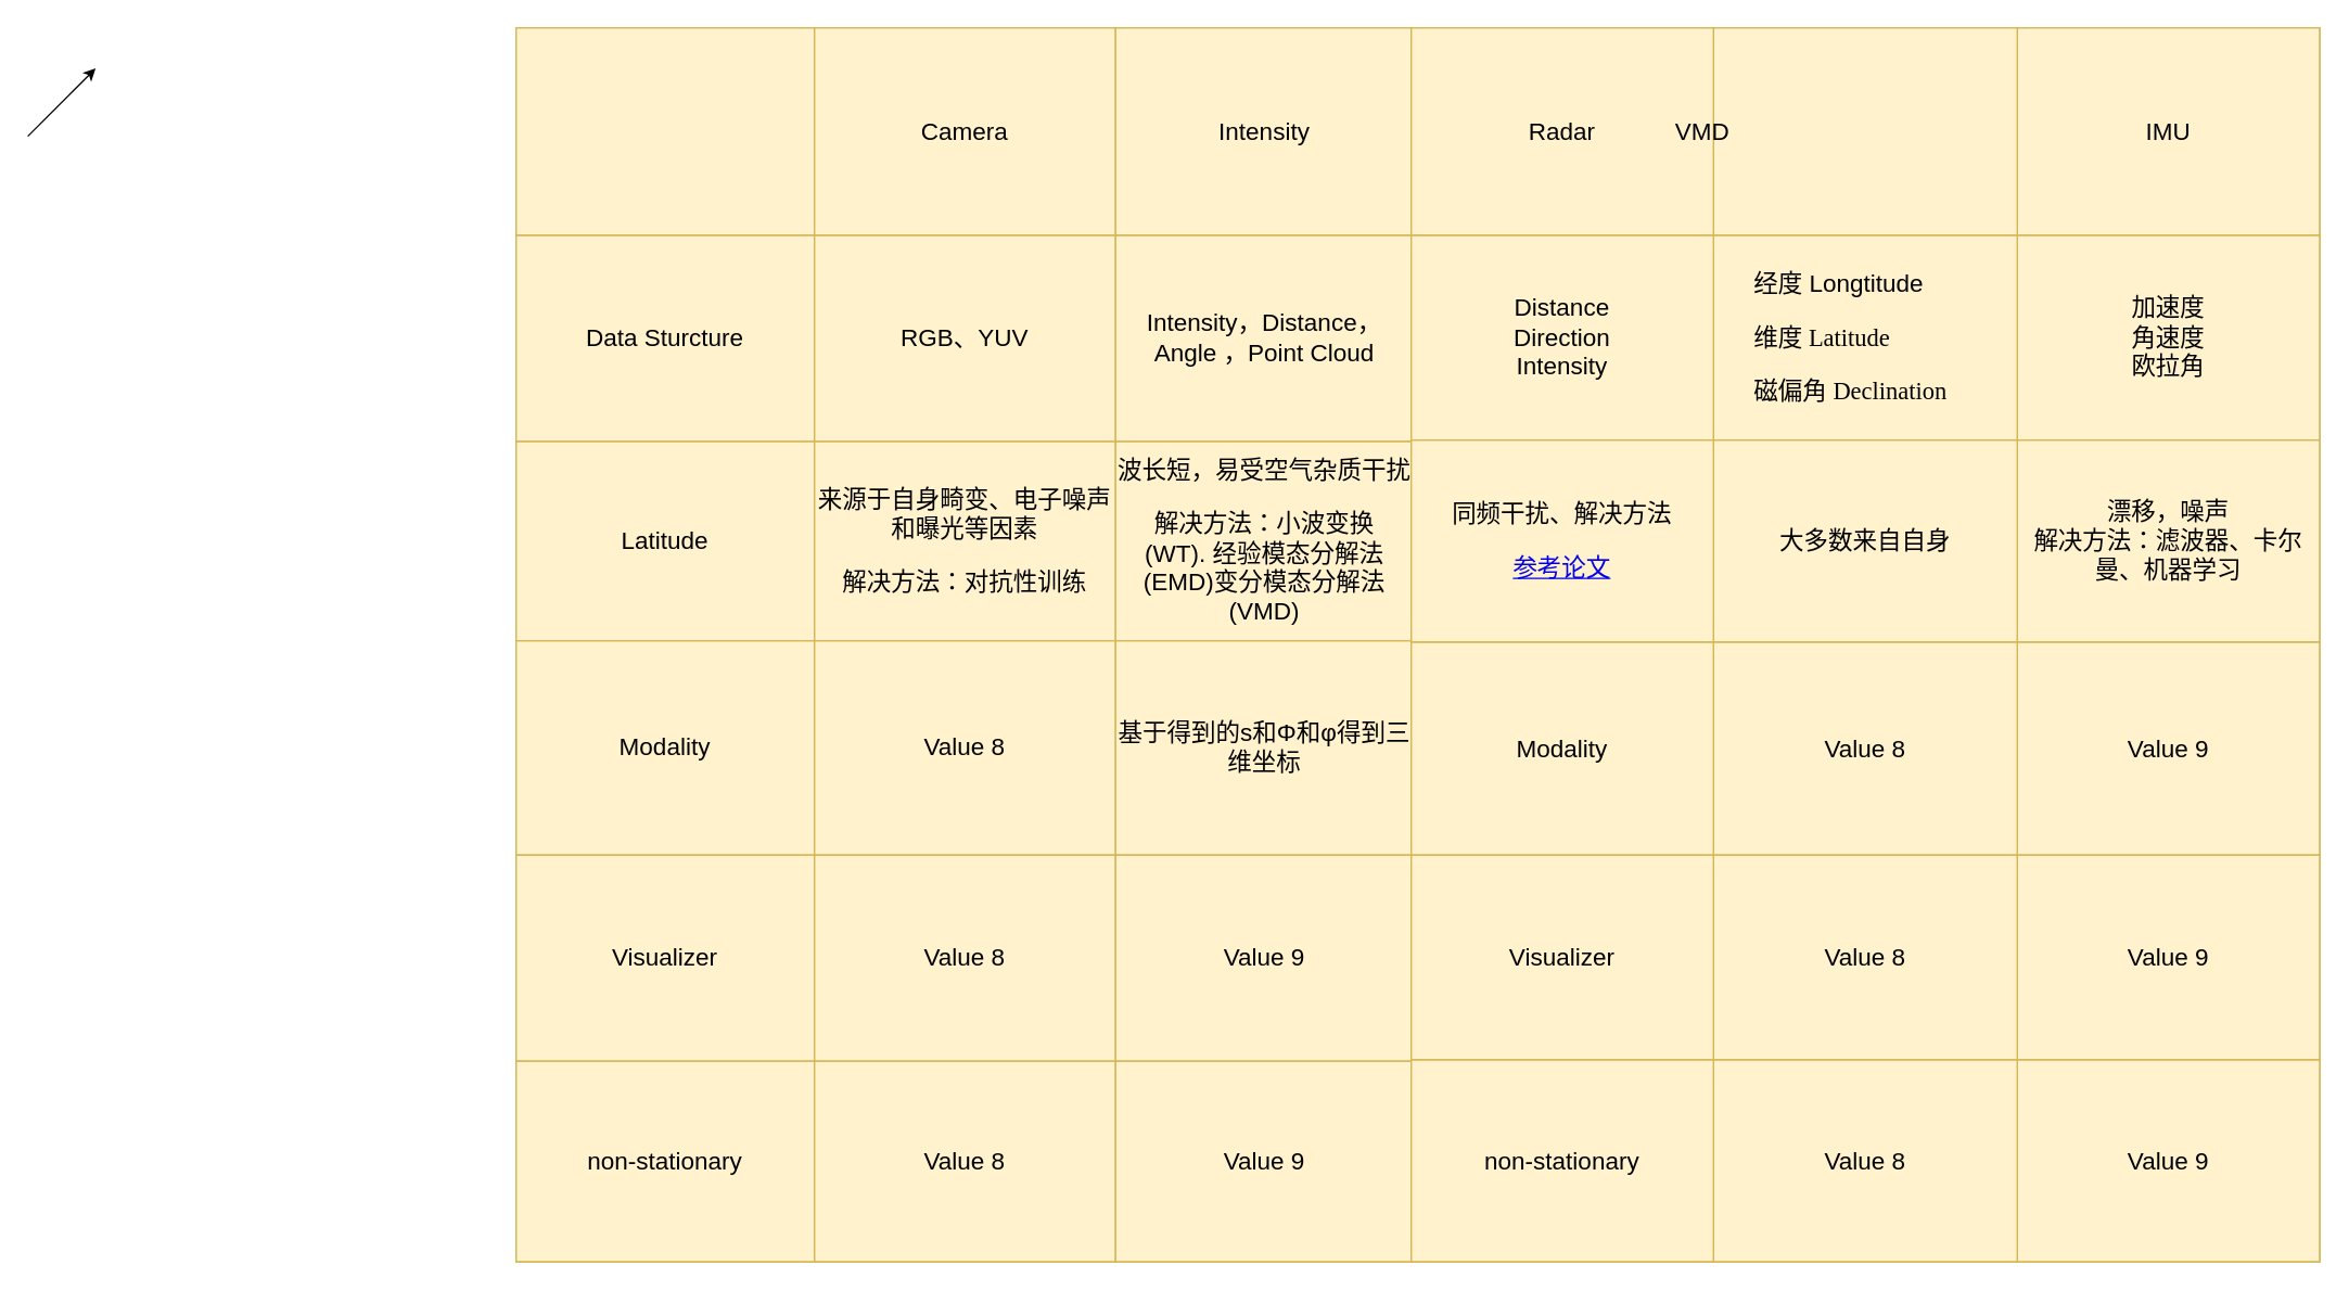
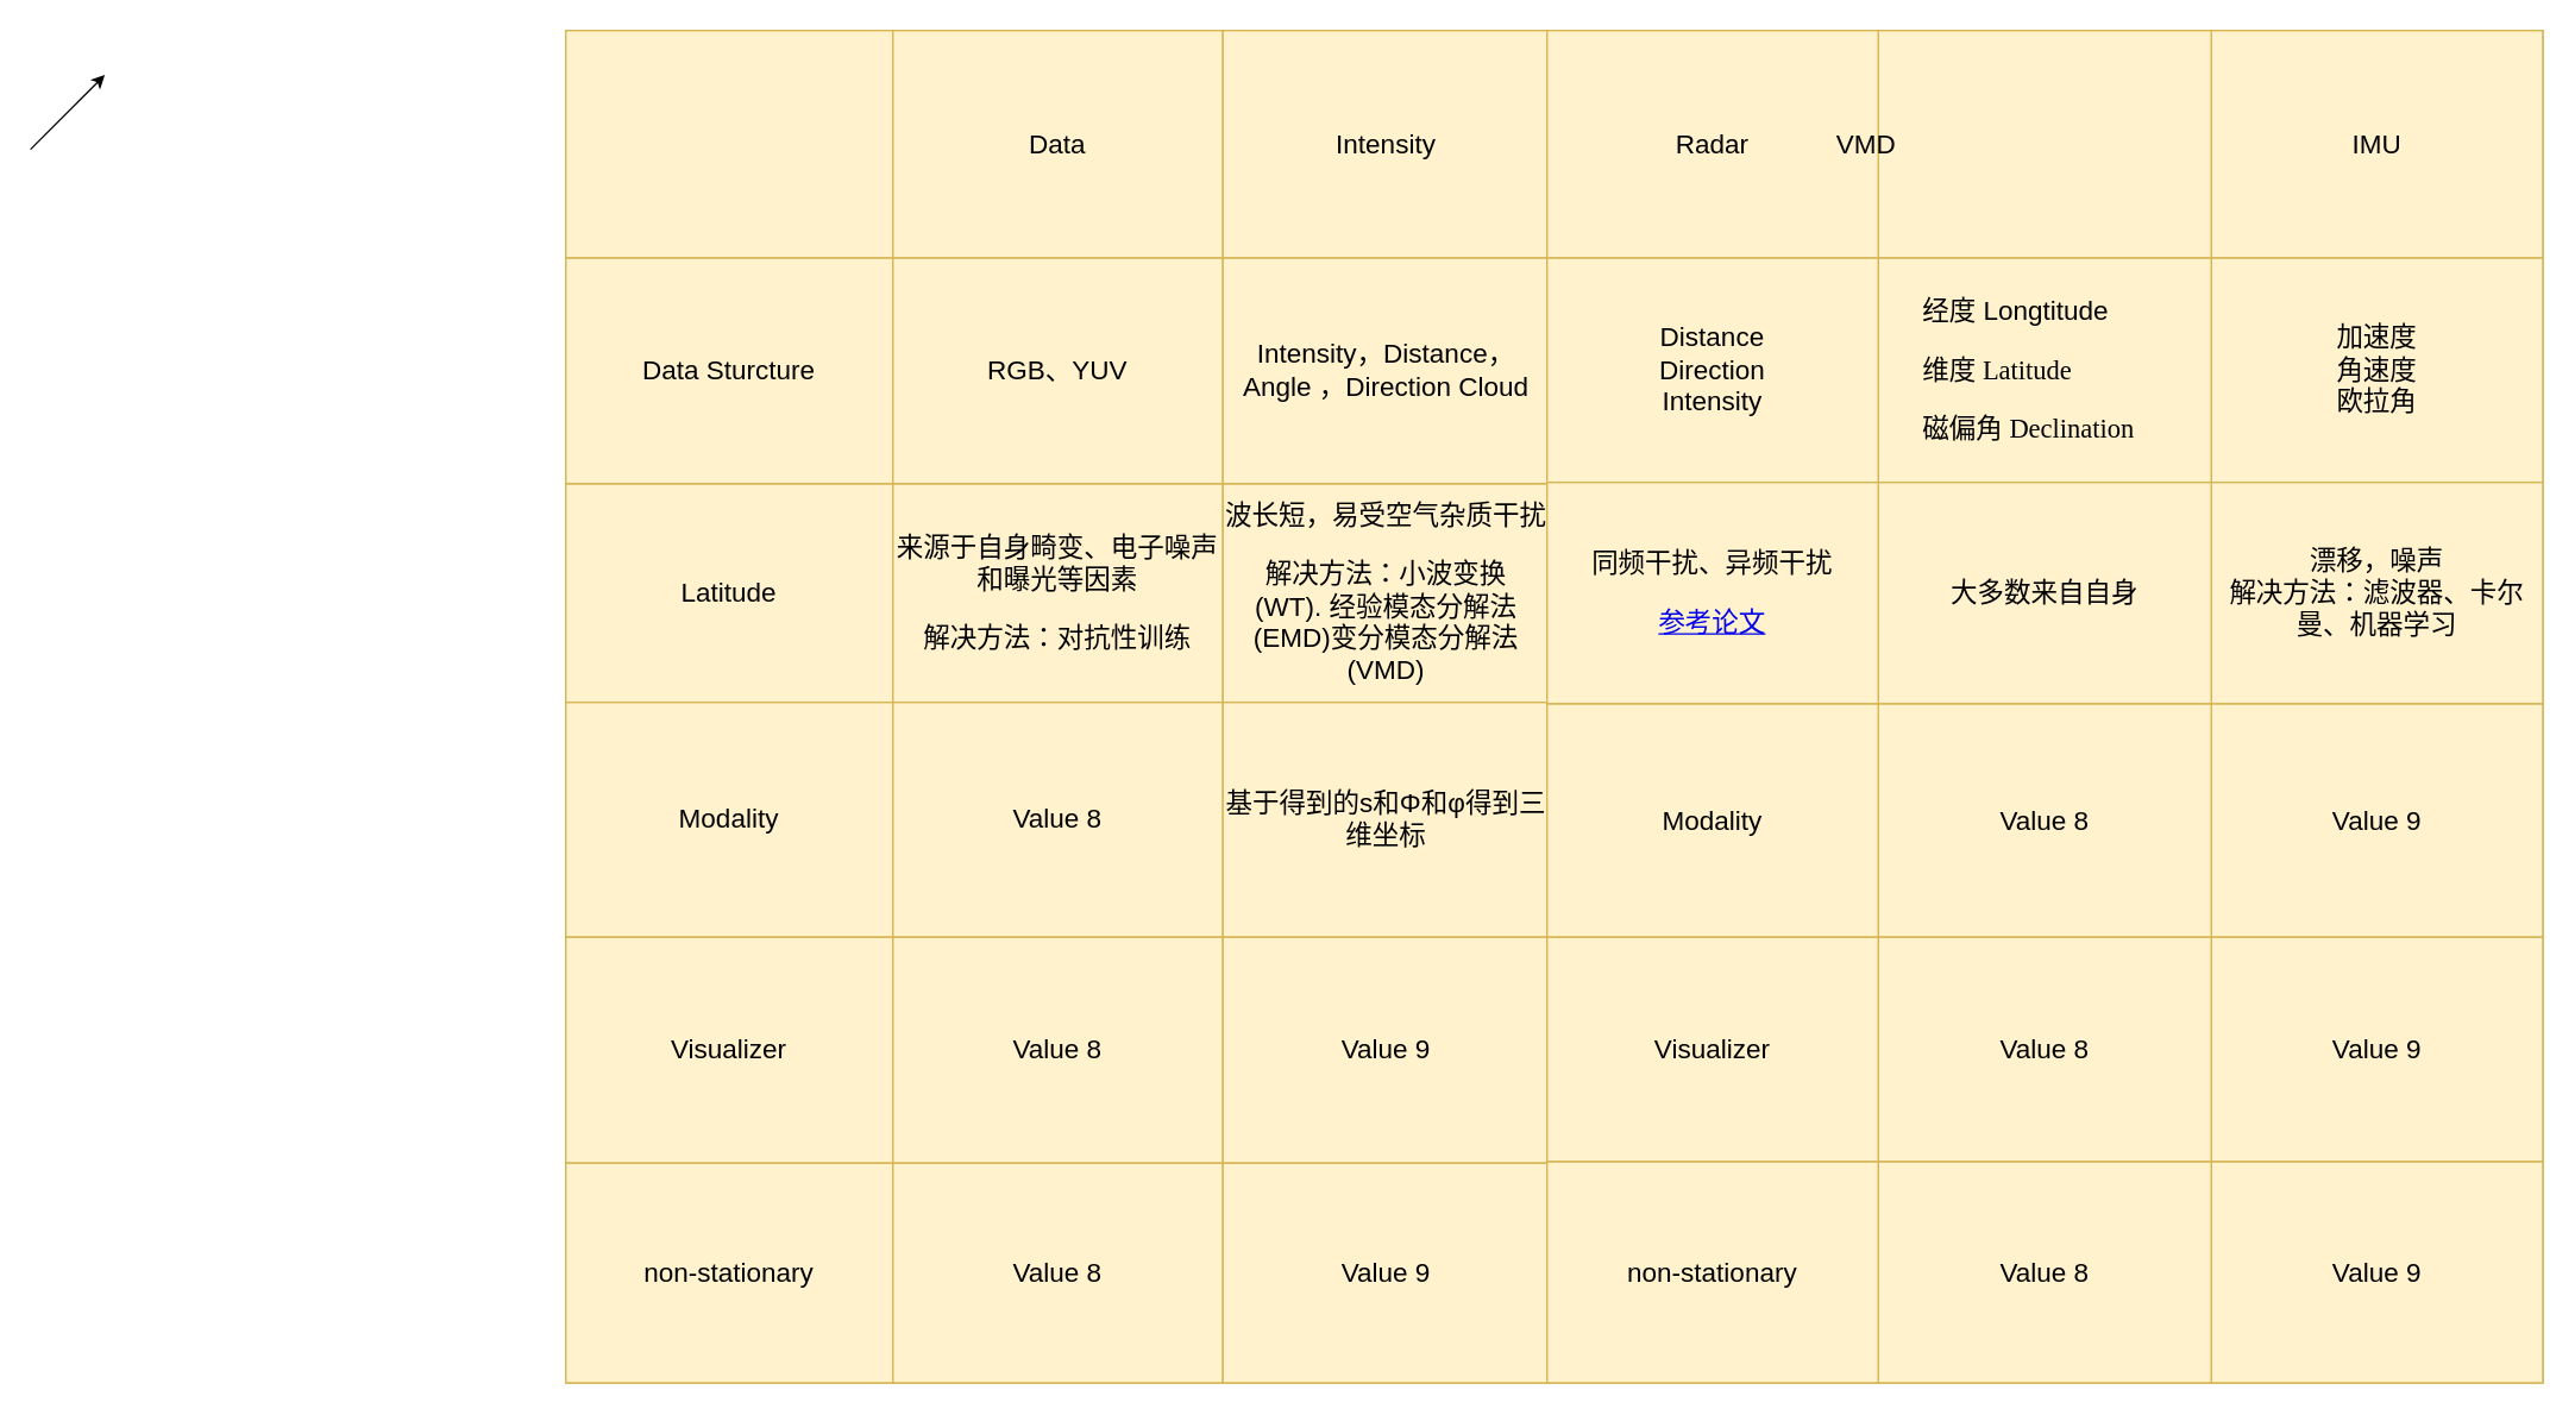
- <mxCell id="6" value="&lt;p class=&quot;MsoNormal&quot;&gt;&lt;font face=&quot;Helvetica&quot;&gt;Camera&lt;/font&gt;&lt;/p&gt;" style="connectable=0;recursiveResize=0;strokeColor=inherit;fillColor=none;align=center;whiteSpace=wrap;html=1;fontSize=18;" parent="4" vertex="1"><mxGeometry x="220" width="222" height="153" as="geometry"><mxRectangle width="222" height="153" as="alternateBounds" /></mxGeometry></mxCell>
+ <mxCell id="6" value="&lt;p class=&quot;MsoNormal&quot;&gt;&lt;font face=&quot;Helvetica&quot;&gt;Data&lt;/font&gt;&lt;/p&gt;" style="connectable=0;recursiveResize=0;strokeColor=inherit;fillColor=none;align=center;whiteSpace=wrap;html=1;fontSize=18;" parent="4" vertex="1"><mxGeometry x="220" width="222" height="153" as="geometry"><mxRectangle width="222" height="153" as="alternateBounds" /></mxGeometry></mxCell>
- <mxCell id="11" value="Intensity，Distance，Angle ，Point Cloud " style="connectable=0;recursiveResize=0;strokeColor=inherit;fillColor=none;align=center;whiteSpace=wrap;html=1;fontSize=18;" parent="8" vertex="1"><mxGeometry x="442" width="220" height="152" as="geometry"><mxRectangle width="220" height="152" as="alternateBounds" /></mxGeometry></mxCell>
+ <mxCell id="11" value="Intensity，Distance，Angle ，Direction Cloud " style="connectable=0;recursiveResize=0;strokeColor=inherit;fillColor=none;align=center;whiteSpace=wrap;html=1;fontSize=18;" parent="8" vertex="1"><mxGeometry x="442" width="220" height="152" as="geometry"><mxRectangle width="220" height="152" as="alternateBounds" /></mxGeometry></mxCell>
- <mxCell id="38" value="&lt;p class=&quot;MsoNormal&quot;&gt;同频干扰、解决方法&lt;/p&gt;&lt;p class=&quot;MsoNormal&quot;&gt;&lt;a href=&quot;http://jemi.etmchina.com/jemi/article/pdf/20230916&quot;&gt;参考论文&lt;/a&gt;&lt;/p&gt;" style="connectable=0;recursiveResize=0;strokeColor=inherit;fillColor=none;align=center;whiteSpace=wrap;html=1;fontSize=18;" parent="37" vertex="1"><mxGeometry width="223" height="149" as="geometry"><mxRectangle width="223" height="149" as="alternateBounds" /></mxGeometry></mxCell>
+ <mxCell id="38" value="&lt;p class=&quot;MsoNormal&quot;&gt;同频干扰、异频干扰&lt;/p&gt;&lt;p class=&quot;MsoNormal&quot;&gt;&lt;a href=&quot;http://jemi.etmchina.com/jemi/article/pdf/20230916&quot;&gt;参考论文&lt;/a&gt;&lt;/p&gt;" style="connectable=0;recursiveResize=0;strokeColor=inherit;fillColor=none;align=center;whiteSpace=wrap;html=1;fontSize=18;" parent="37" vertex="1"><mxGeometry width="223" height="149" as="geometry"><mxRectangle width="223" height="149" as="alternateBounds" /></mxGeometry></mxCell>
